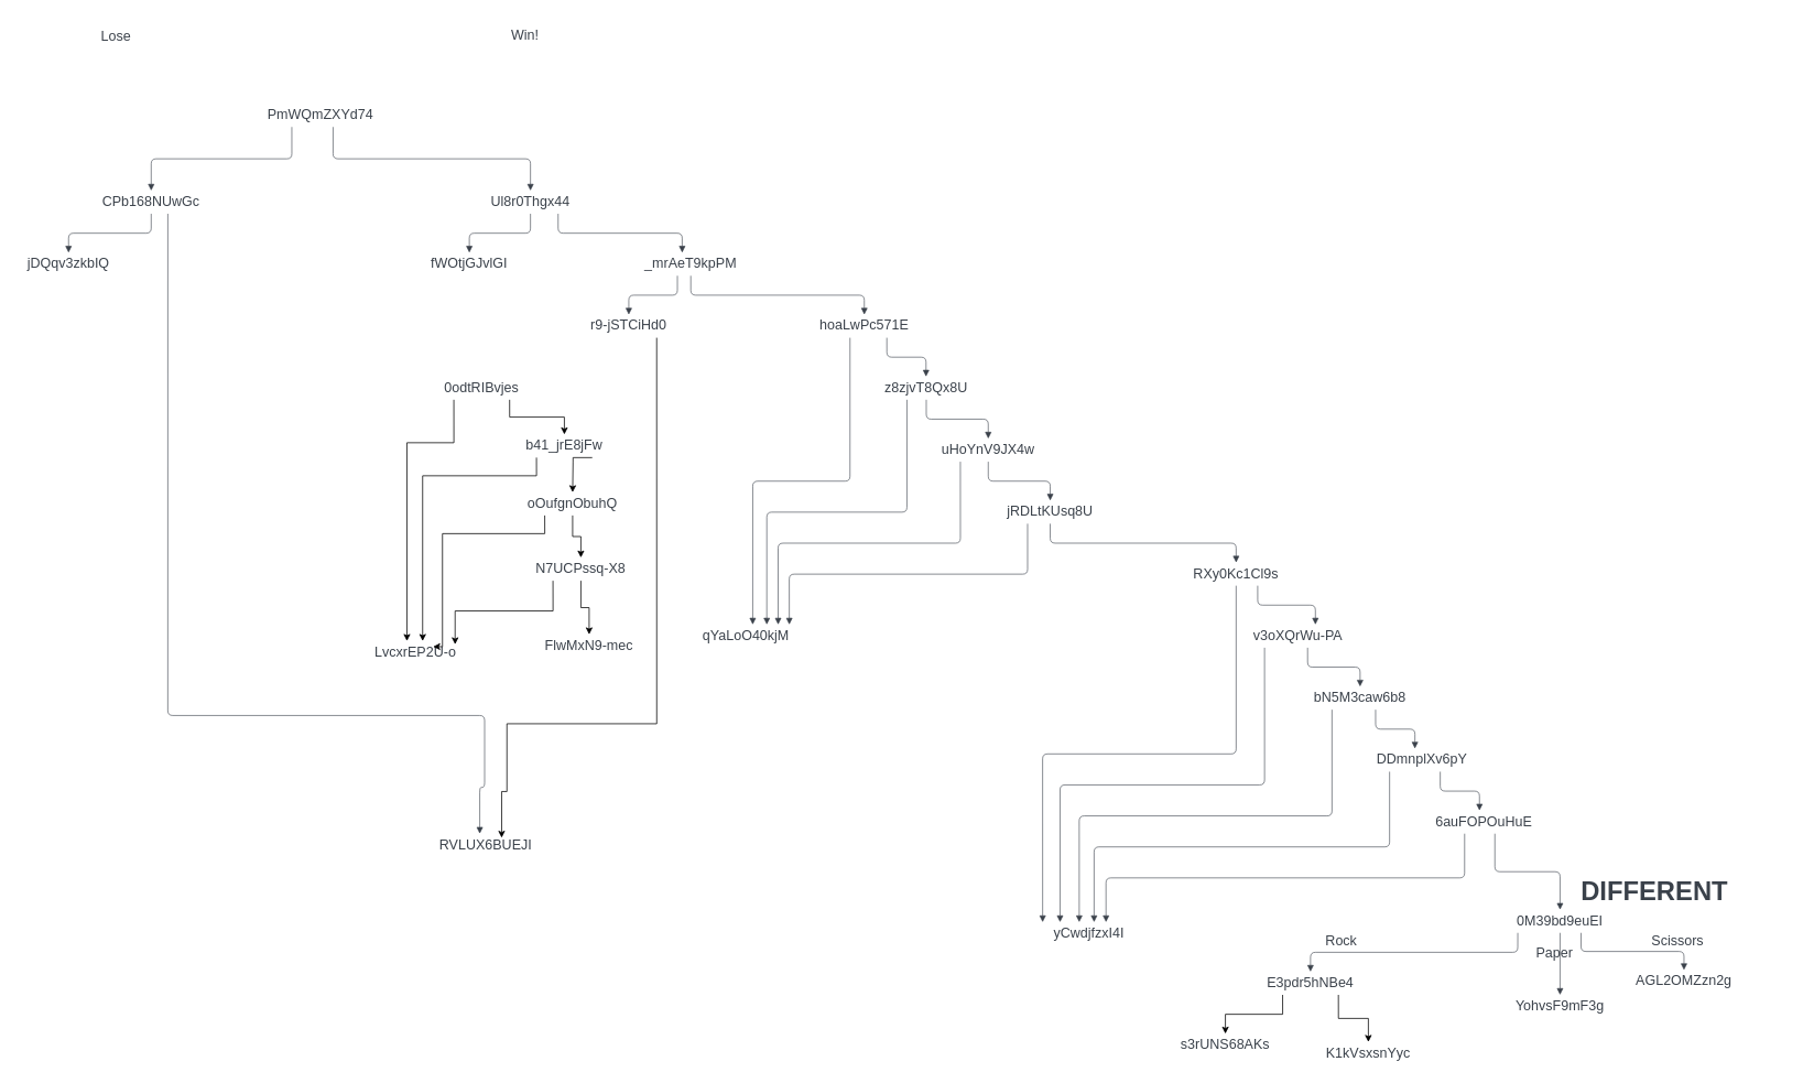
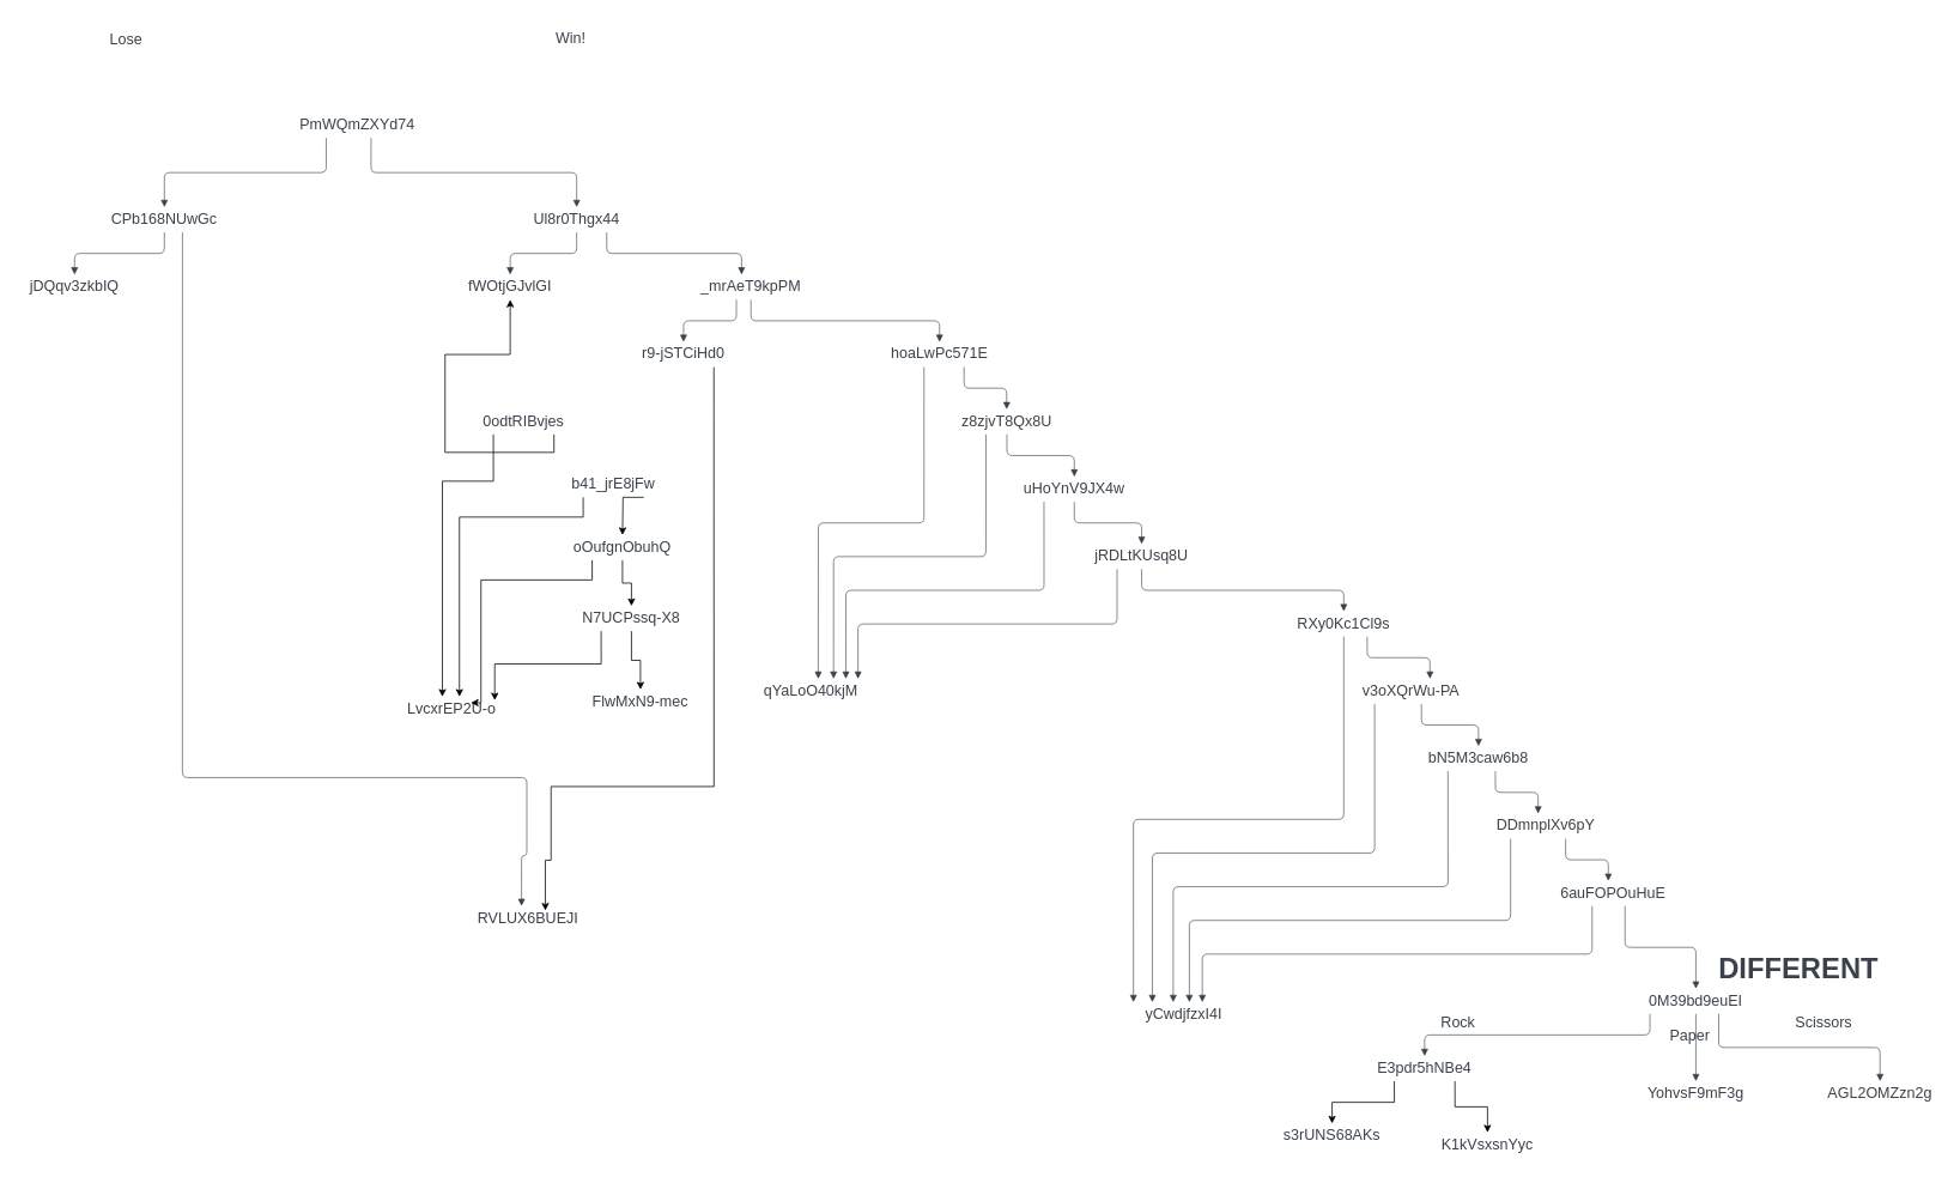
- <mxCell id="2" value="PmWQmZXYd74" style="html=1;overflow=block;blockSpacing=1;whiteSpace=wrap;fontSize=16.7;fontColor=#3a414a;spacing=3.8;strokeColor=none;fillOpacity=0;fillColor=#ffffff;strokeWidth=0;lucidId=Lr7Fl8qRi2mL;" parent="1" vertex="1"><mxGeometry x="320" y="125" width="135" height="28" as="geometry" /></mxCell>
+ <mxCell id="2" value="PmWQmZXYd74" style="html=1;overflow=block;blockSpacing=1;whiteSpace=wrap;fontSize=16.7;fontColor=#3a414a;spacing=3.8;strokeColor=none;fillOpacity=0;fillColor=#ffffff;strokeWidth=0;lucidId=Lr7Fl8qRi2mL;" parent="1" vertex="1"><mxGeometry x="330" y="125" width="135" height="28" as="geometry" /></mxCell>
- <mxCell id="65" style="edgeStyle=orthogonalEdgeStyle;rounded=0;orthogonalLoop=1;jettySize=auto;html=1;exitX=0.75;exitY=1;exitDx=0;exitDy=0;" edge="1" parent="1" source="67" target="70"><mxGeometry relative="1" as="geometry" /></mxCell>
+ <mxCell id="65" style="edgeStyle=orthogonalEdgeStyle;rounded=0;orthogonalLoop=1;jettySize=auto;html=1;exitX=0.75;exitY=1;exitDx=0;exitDy=0;" edge="1" parent="1" source="67" target="10"><mxGeometry relative="1" as="geometry" /></mxCell>
- <mxCell id="52" value="AGL2OMZzn2g" style="html=1;overflow=block;blockSpacing=1;whiteSpace=wrap;fontSize=16.7;fontColor=#3a414a;spacing=3.8;strokeColor=none;fillOpacity=0;fillColor=#ffffff;strokeWidth=0;lucidId=4~0GWXbezlGw;" parent="1" vertex="1"><mxGeometry x="1970" y="1173" width="135" height="28" as="geometry" /></mxCell>
+ <mxCell id="52" value="AGL2OMZzn2g" style="html=1;overflow=block;blockSpacing=1;whiteSpace=wrap;fontSize=16.7;fontColor=#3a414a;spacing=3.8;strokeColor=none;fillOpacity=0;fillColor=#ffffff;strokeWidth=0;lucidId=4~0GWXbezlGw;" parent="1" vertex="1"><mxGeometry x="2025" y="1203" width="135" height="28" as="geometry" /></mxCell>
